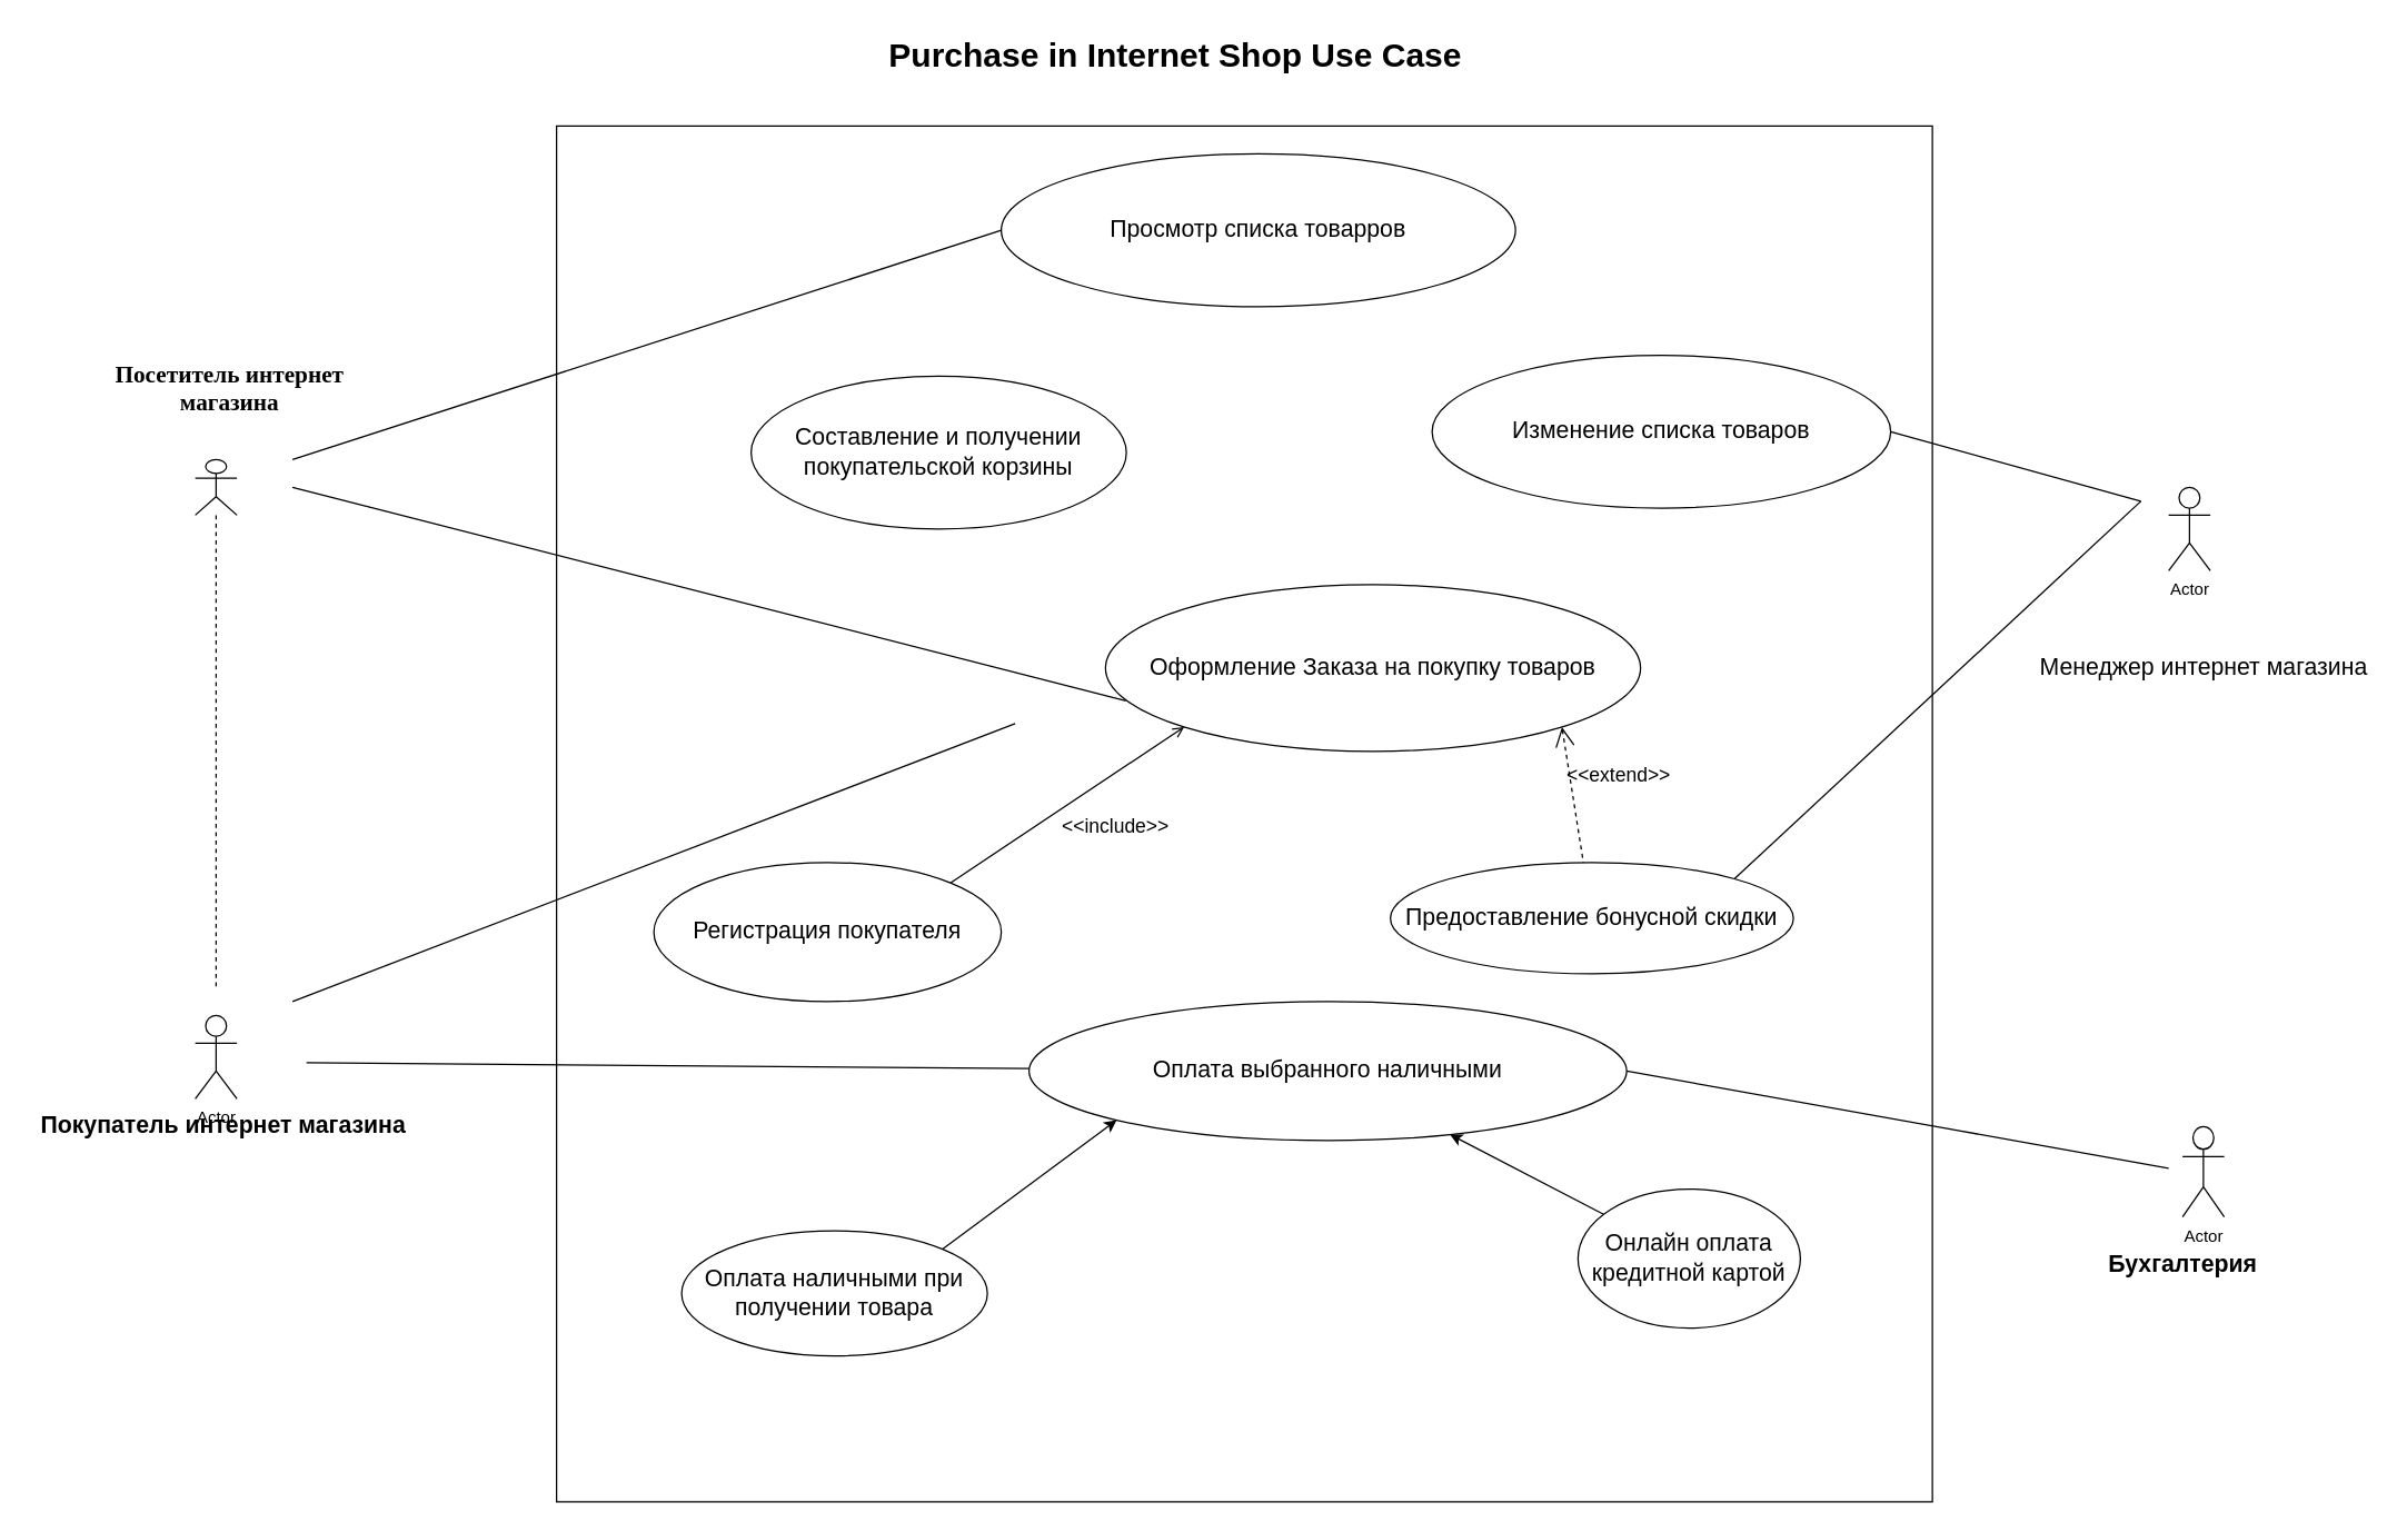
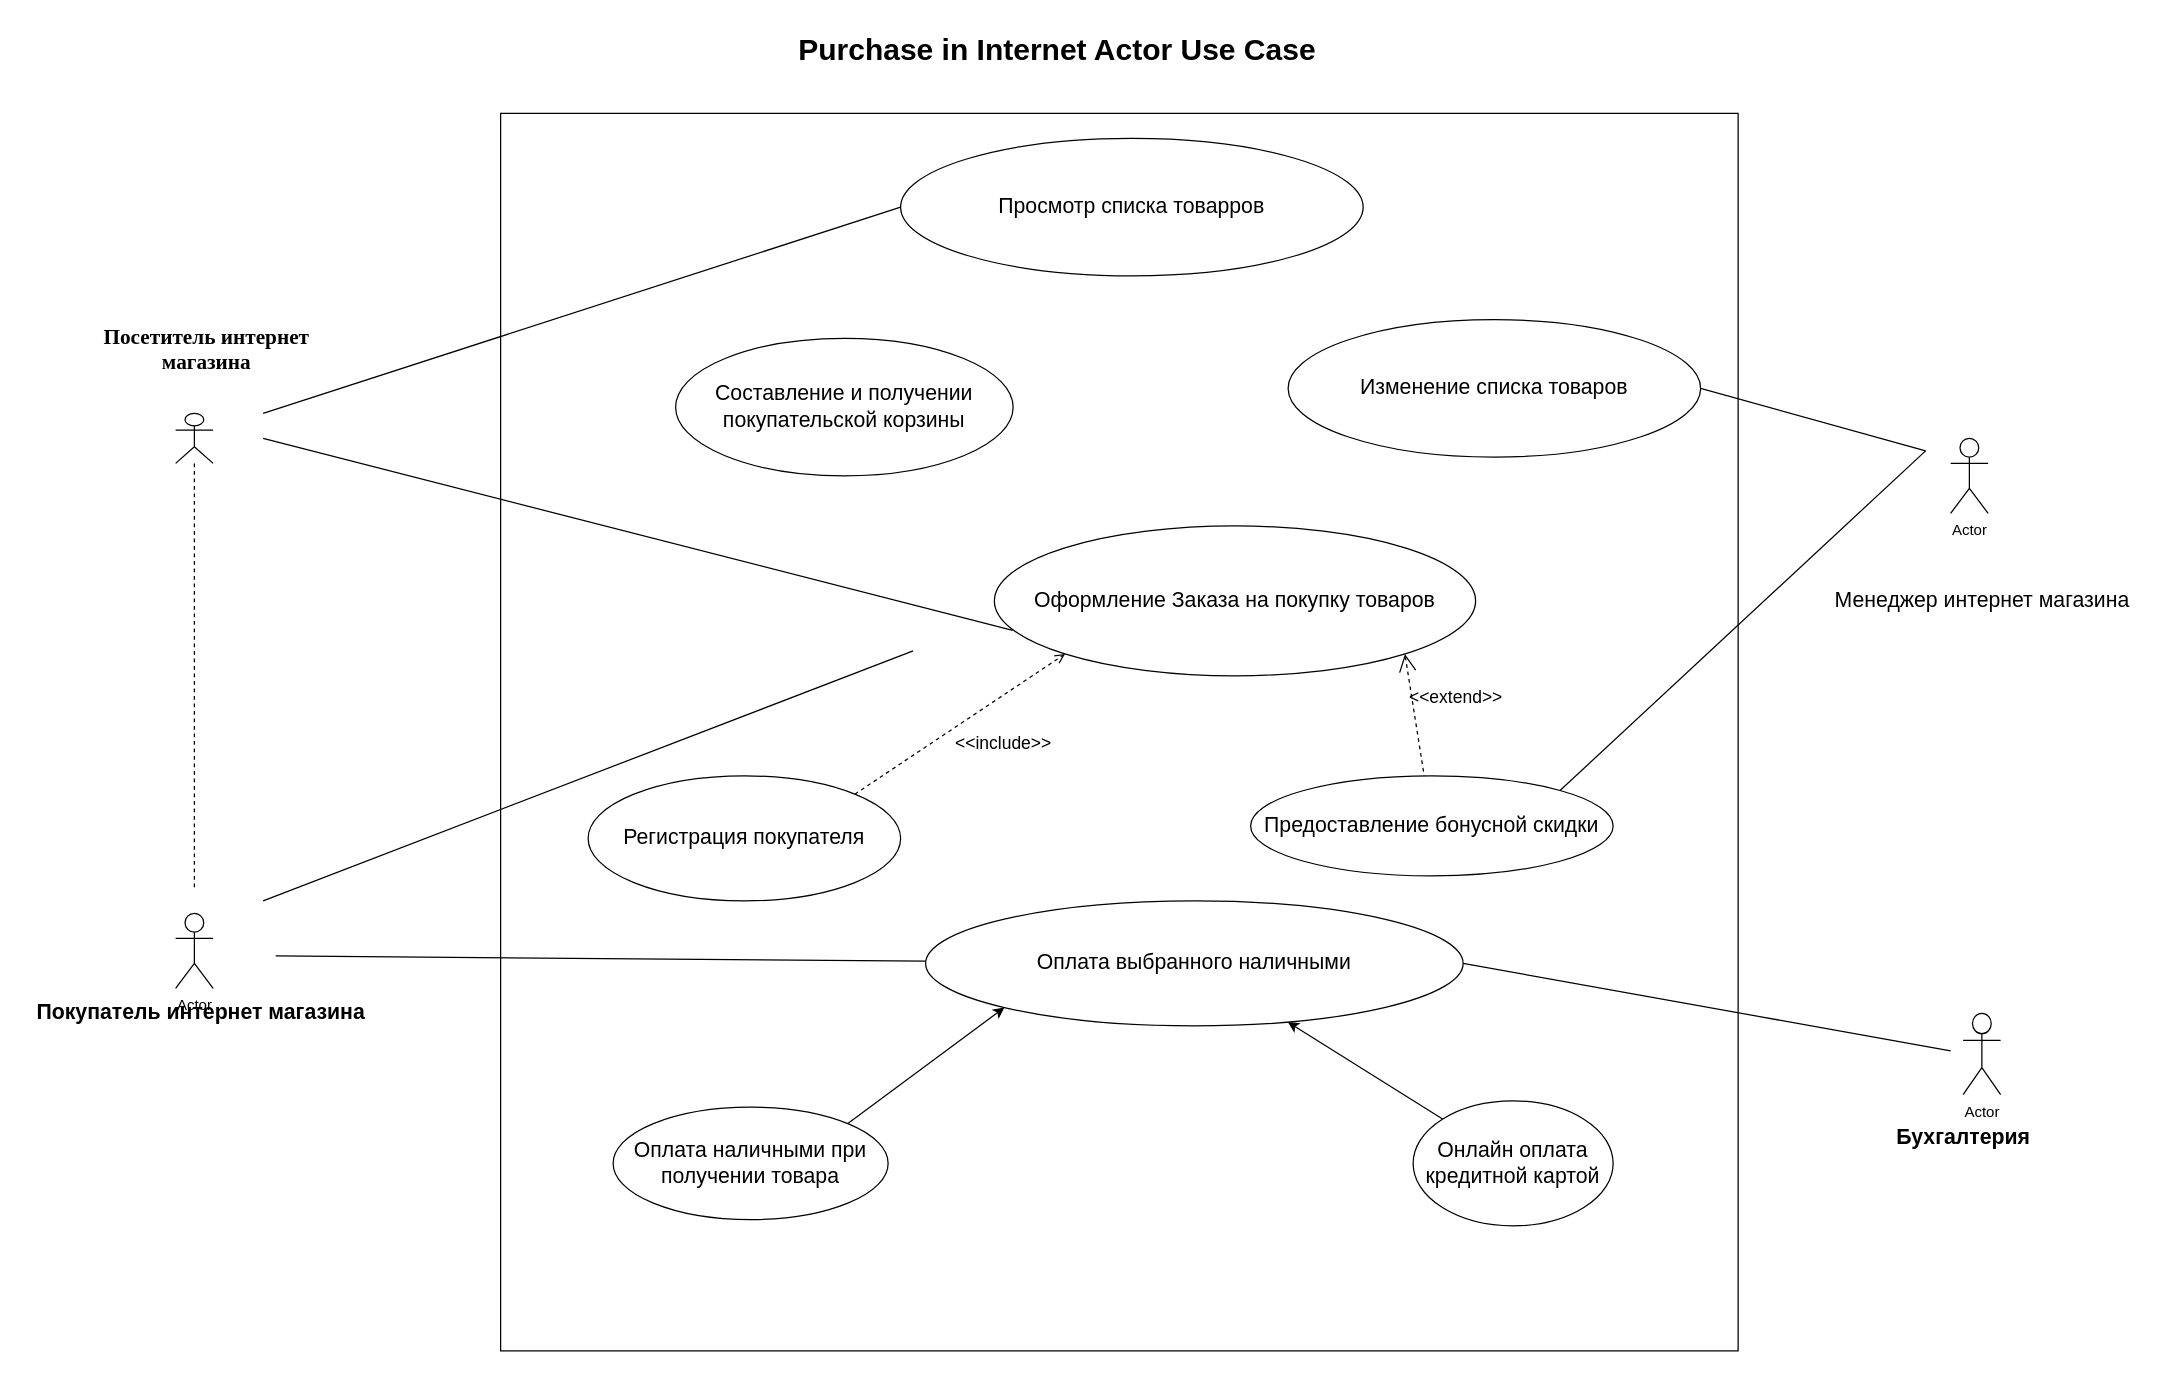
- <mxCell id="2" value="Purchase in Internet Shop Use Case&lt;br&gt;" style="text;strokeColor=none;fillColor=none;html=1;fontSize=24;fontStyle=1;verticalAlign=middle;align=center;" parent="1" vertex="1"><mxGeometry x="90" y="20" width="1510" height="40" as="geometry" /></mxCell>
+ <mxCell id="2" value="Purchase in Internet Actor Use Case&lt;br&gt;" style="text;strokeColor=none;fillColor=none;html=1;fontSize=24;fontStyle=1;verticalAlign=middle;align=center;" parent="1" vertex="1"><mxGeometry x="90" y="20" width="1510" height="40" as="geometry" /></mxCell>
- <mxCell id="31" value="&lt;font style=&quot;font-size: 14px&quot;&gt;&amp;lt;&amp;lt;include&amp;gt;&amp;gt;&lt;/font&gt;" style="edgeStyle=none;html=1;endArrow=open;verticalAlign=bottom;dashed=0;labelBackgroundColor=none;entryX=0;entryY=1;entryDx=0;entryDy=0;exitX=1;exitY=0;exitDx=0;exitDy=0;" edge="1" parent="1" source="12" target="10"><mxGeometry x="0.137" y="-41" width="160" relative="1" as="geometry"><mxPoint x="710" y="610" as="sourcePoint" /><mxPoint x="870" y="610" as="targetPoint" /><mxPoint as="offset" /></mxGeometry></mxCell>
+ <mxCell id="31" value="&lt;font style=&quot;font-size: 14px&quot;&gt;&amp;lt;&amp;lt;include&amp;gt;&amp;gt;&lt;/font&gt;" style="edgeStyle=none;html=1;endArrow=open;verticalAlign=bottom;dashed=1;labelBackgroundColor=none;entryX=0;entryY=1;entryDx=0;entryDy=0;exitX=1;exitY=0;exitDx=0;exitDy=0;" edge="1" parent="1" source="12" target="10"><mxGeometry x="0.137" y="-41" width="160" relative="1" as="geometry"><mxPoint x="710" y="610" as="sourcePoint" /><mxPoint x="870" y="610" as="targetPoint" /><mxPoint as="offset" /></mxGeometry></mxCell>
- <mxCell id="13" value="&lt;font style=&quot;font-size: 17px&quot;&gt;Онлайн оплата кредитной картой&lt;/font&gt;" style="ellipse;whiteSpace=wrap;html=1;" vertex="1" parent="1"><mxGeometry x="1135" y="855" width="160" height="100" as="geometry" /></mxCell>
+ <mxCell id="13" value="&lt;font style=&quot;font-size: 17px&quot;&gt;Онлайн оплата кредитной картой&lt;/font&gt;" style="ellipse;whiteSpace=wrap;html=1;" vertex="1" parent="1"><mxGeometry x="1130" y="880" width="160" height="100" as="geometry" /></mxCell>
